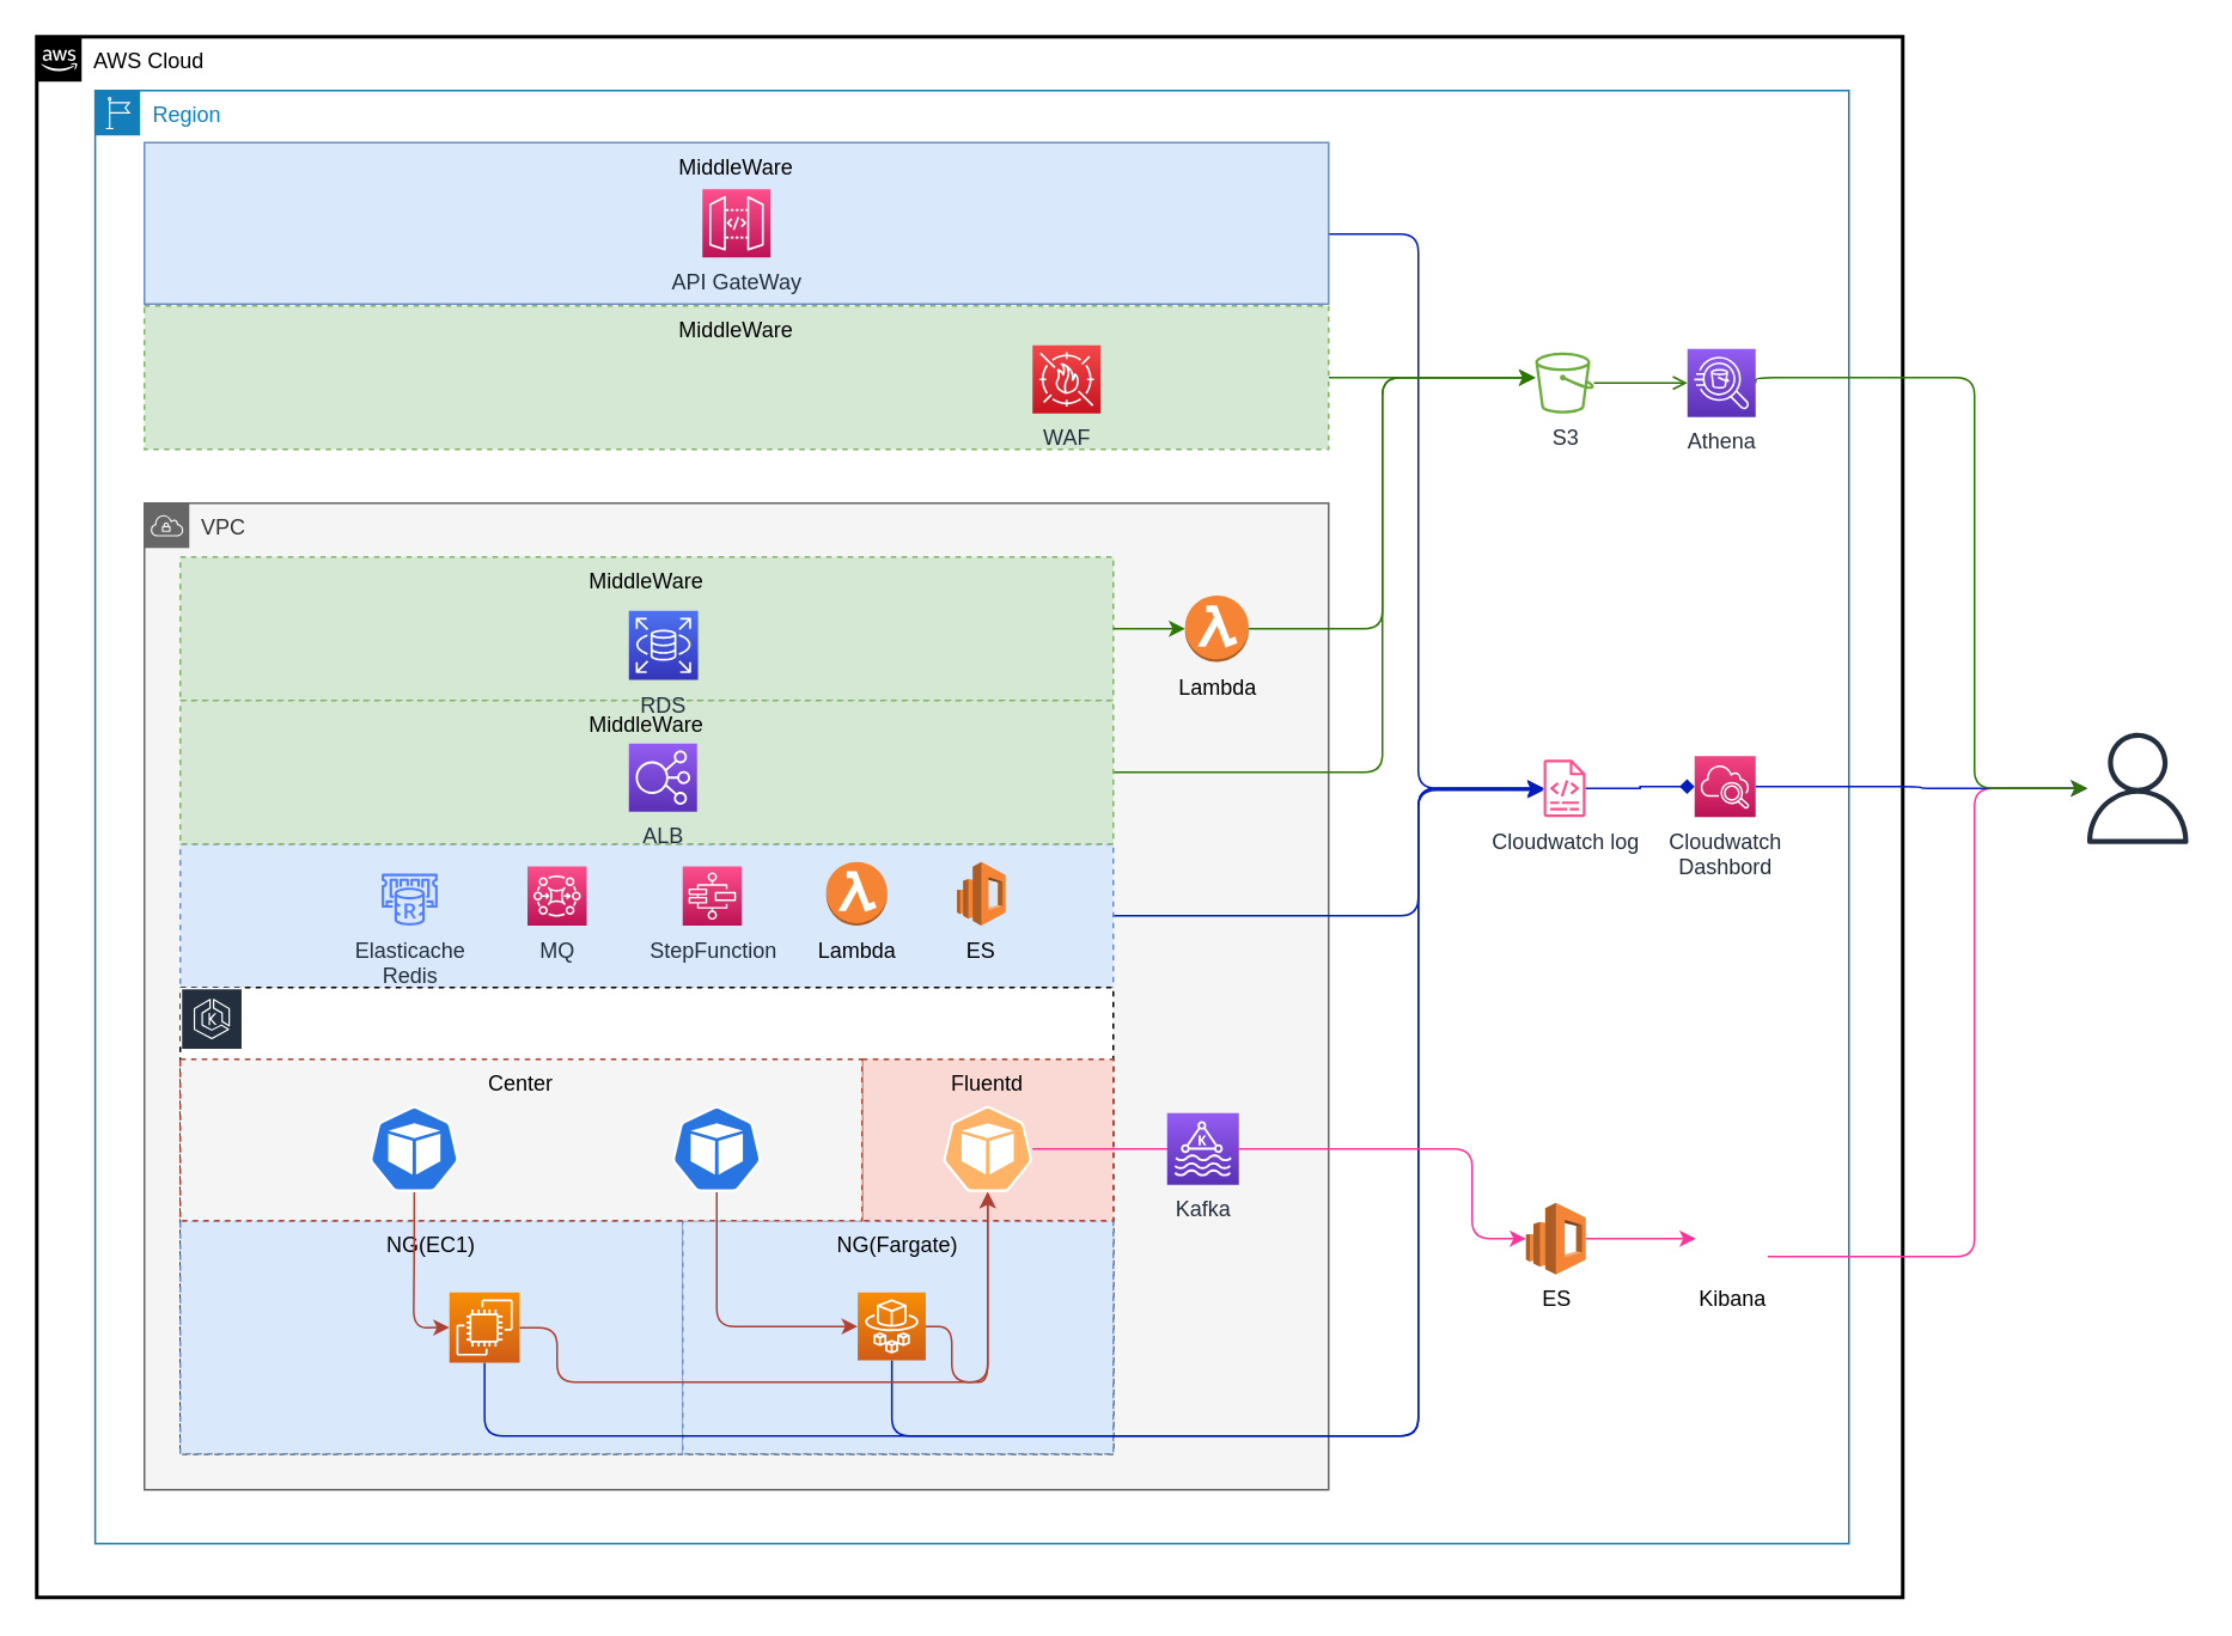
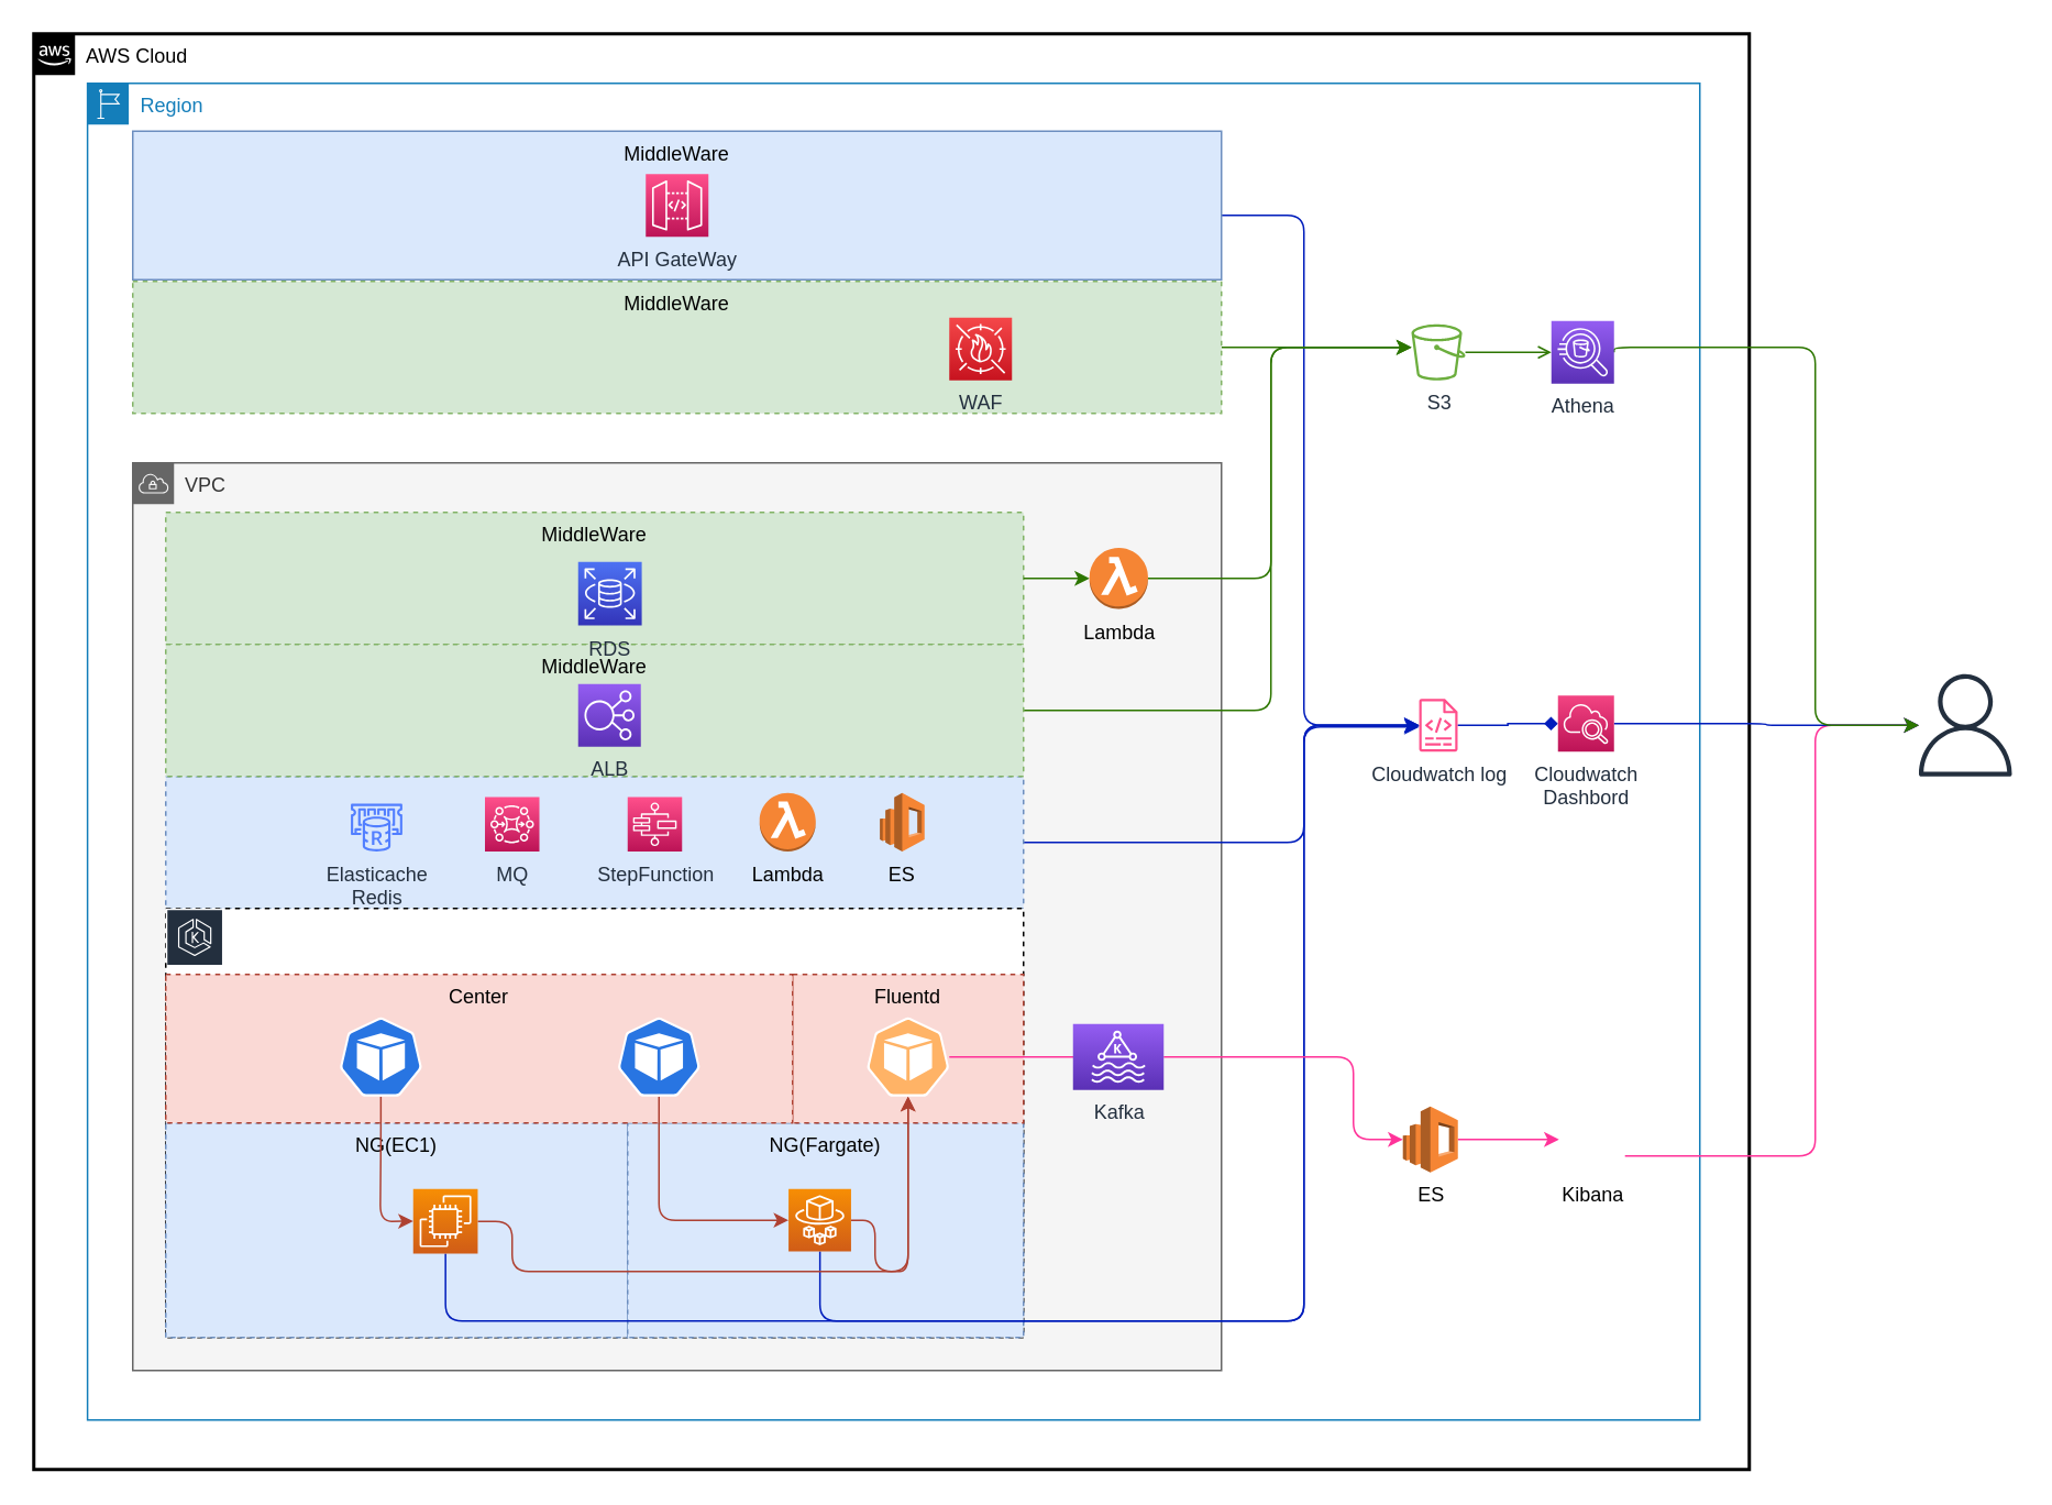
- <mxCell id="18" value="Center" style="fillColor=#f5f5f5;strokeColor=#ae4132;dashed=1;verticalAlign=top;fontStyle=0;" vertex="1" parent="1"><mxGeometry x="100" y="590" width="380" height="90" as="geometry" /></mxCell>
+ <mxCell id="18" value="Center" style="fillColor=#fad9d5;strokeColor=#ae4132;dashed=1;verticalAlign=top;fontStyle=0;" vertex="1" parent="1"><mxGeometry x="100" y="590" width="380" height="90" as="geometry" /></mxCell>
- <mxCell id="47" value="Kafka" style="points=[[0,0,0],[0.25,0,0],[0.5,0,0],[0.75,0,0],[1,0,0],[0,1,0],[0.25,1,0],[0.5,1,0],[0.75,1,0],[1,1,0],[0,0.25,0],[0,0.5,0],[0,0.75,0],[1,0.25,0],[1,0.5,0],[1,0.75,0]];outlineConnect=0;fontColor=#232F3E;gradientColor=#945DF2;gradientDirection=north;fillColor=#5A30B5;strokeColor=#ffffff;dashed=0;verticalLabelPosition=bottom;verticalAlign=top;align=center;html=1;fontSize=12;fontStyle=0;aspect=fixed;shape=mxgraph.aws4.resourceIcon;resIcon=mxgraph.aws4.managed_streaming_for_kafka;" vertex="1" parent="1"><mxGeometry x="650" y="620" width="40" height="40" as="geometry" /></mxCell>
+ <mxCell id="47" value="Kafka" style="points=[[0,0,0],[0.25,0,0],[0.5,0,0],[0.75,0,0],[1,0,0],[0,1,0],[0.25,1,0],[0.5,1,0],[0.75,1,0],[1,1,0],[0,0.25,0],[0,0.5,0],[0,0.75,0],[1,0.25,0],[1,0.5,0],[1,0.75,0]];outlineConnect=0;fontColor=#232F3E;gradientColor=#945DF2;gradientDirection=north;fillColor=#5A30B5;strokeColor=#ffffff;dashed=0;verticalLabelPosition=bottom;verticalAlign=top;align=center;html=1;fontSize=12;fontStyle=0;aspect=fixed;shape=mxgraph.aws4.resourceIcon;resIcon=mxgraph.aws4.managed_streaming_for_kafka;" vertex="1" parent="1"><mxGeometry x="650" y="620" width="55" height="40" as="geometry" /></mxCell>
